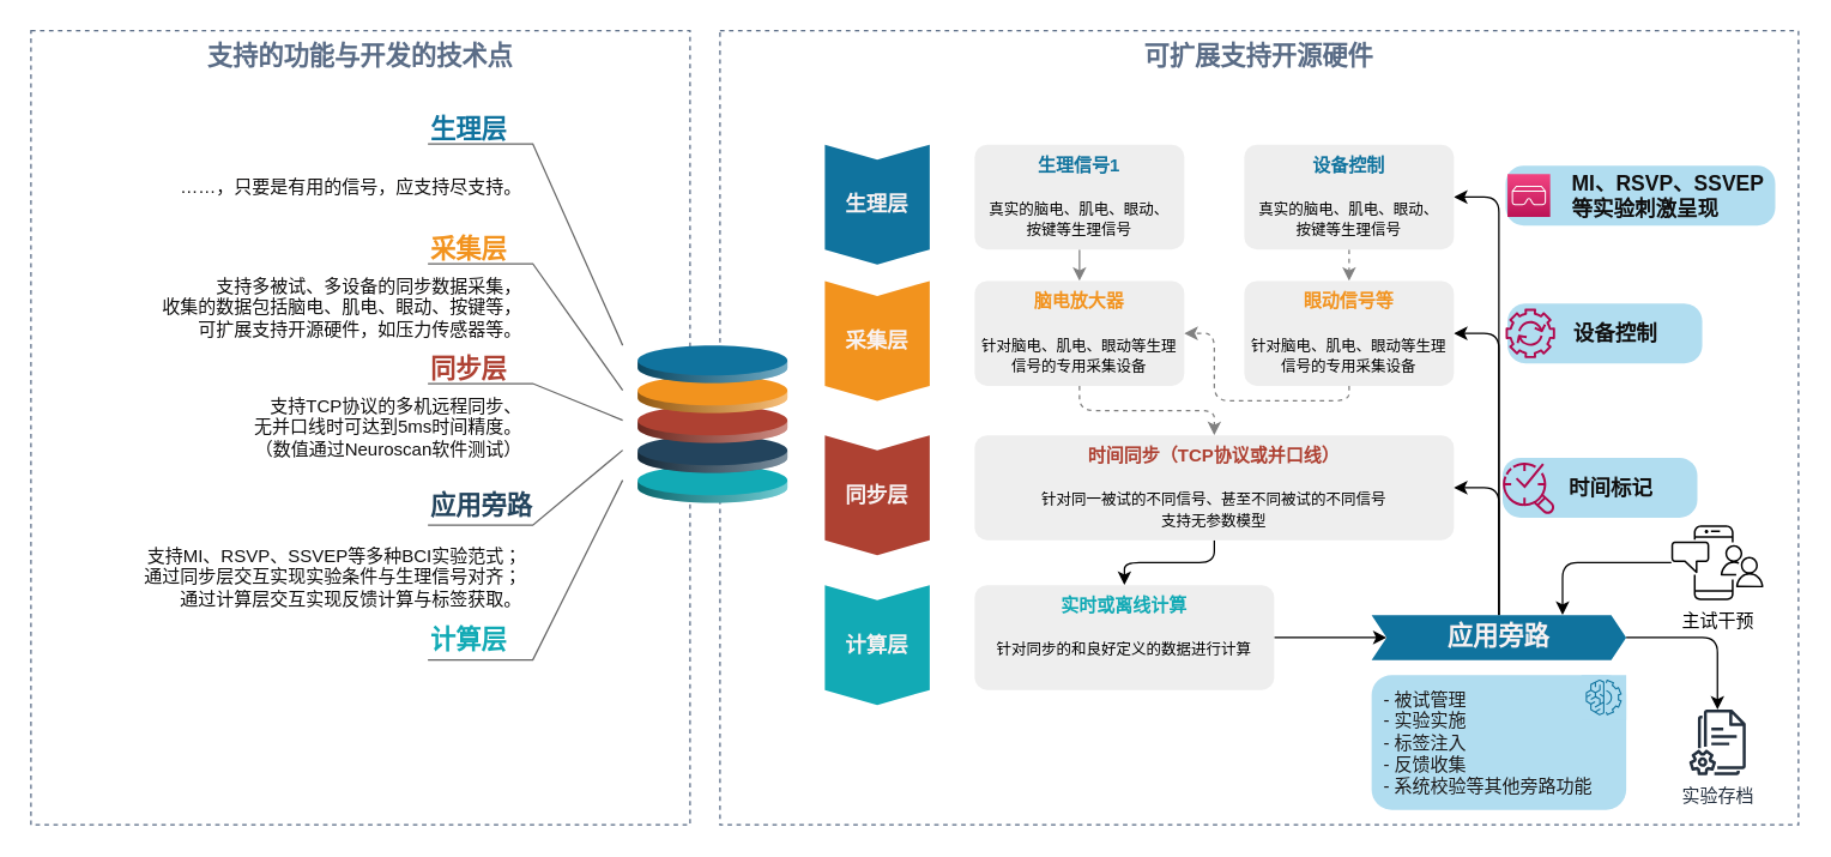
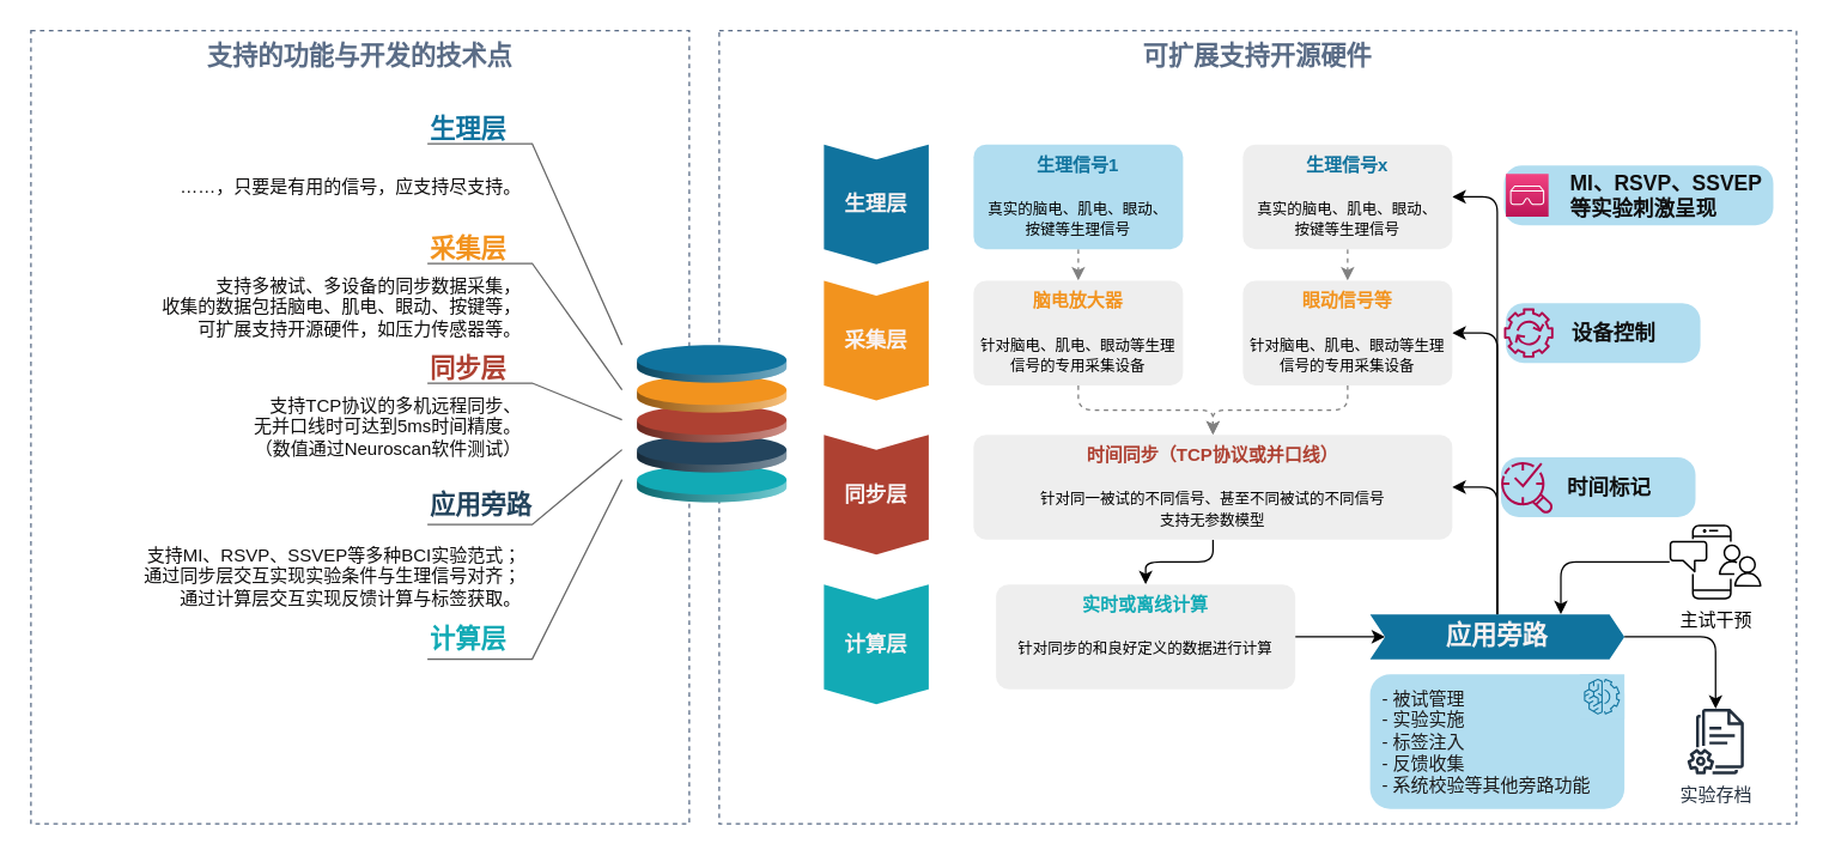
- <mxCell id="11" value="&lt;font style=&quot;&quot;&gt;&lt;font color=&quot;#10739e&quot;&gt;&lt;b&gt;生理信号1&lt;/b&gt;&lt;/font&gt;&lt;br&gt;&lt;br&gt;&lt;font style=&quot;font-size: 10px;&quot; size=&quot;1&quot;&gt;真实的脑电、肌电、眼动、&lt;br&gt;按键等生理信号&lt;/font&gt;&lt;/font&gt;" style="rounded=1;strokeColor=none;fillColor=#EEEEEE;align=center;arcSize=12;verticalAlign=top;whiteSpace=wrap;html=1;fontSize=12;" vertex="1" parent="1"><mxGeometry x="650" y="96" width="140" height="70" as="geometry" /></mxCell>
+ <mxCell id="11" value="&lt;font style=&quot;&quot;&gt;&lt;font color=&quot;#10739e&quot;&gt;&lt;b&gt;生理信号1&lt;/b&gt;&lt;/font&gt;&lt;br&gt;&lt;br&gt;&lt;font style=&quot;font-size: 10px;&quot; size=&quot;1&quot;&gt;真实的脑电、肌电、眼动、&lt;br&gt;按键等生理信号&lt;/font&gt;&lt;/font&gt;" style="rounded=1;strokeColor=none;fillColor=#b1ddf0;align=center;arcSize=12;verticalAlign=top;whiteSpace=wrap;html=1;fontSize=12;" vertex="1" parent="1"><mxGeometry x="650" y="96" width="140" height="70" as="geometry" /></mxCell>
- <mxCell id="25" value="&lt;font style=&quot;&quot;&gt;&lt;font color=&quot;#10739e&quot;&gt;&lt;b&gt;设备控制&lt;/b&gt;&lt;/font&gt;&lt;br&gt;&lt;br&gt;&lt;font style=&quot;font-size: 10px;&quot; size=&quot;1&quot;&gt;真实的脑电、肌电、眼动&lt;/font&gt;&lt;span style=&quot;font-size: 10px;&quot;&gt;、&lt;br&gt;按键&lt;/span&gt;&lt;font style=&quot;font-size: 10px;&quot; size=&quot;1&quot;&gt;等生理信号&lt;/font&gt;&lt;/font&gt;" style="rounded=1;strokeColor=none;fillColor=#EEEEEE;align=center;arcSize=12;verticalAlign=top;whiteSpace=wrap;html=1;fontSize=12;" vertex="1" parent="1"><mxGeometry x="830" y="96" width="140" height="70" as="geometry" /></mxCell>
+ <mxCell id="25" value="&lt;font style=&quot;&quot;&gt;&lt;font color=&quot;#10739e&quot;&gt;&lt;b&gt;生理信号x&lt;/b&gt;&lt;/font&gt;&lt;br&gt;&lt;br&gt;&lt;font style=&quot;font-size: 10px;&quot; size=&quot;1&quot;&gt;真实的脑电、肌电、眼动&lt;/font&gt;&lt;span style=&quot;font-size: 10px;&quot;&gt;、&lt;br&gt;按键&lt;/span&gt;&lt;font style=&quot;font-size: 10px;&quot; size=&quot;1&quot;&gt;等生理信号&lt;/font&gt;&lt;/font&gt;" style="rounded=1;strokeColor=none;fillColor=#EEEEEE;align=center;arcSize=12;verticalAlign=top;whiteSpace=wrap;html=1;fontSize=12;" vertex="1" parent="1"><mxGeometry x="830" y="96" width="140" height="70" as="geometry" /></mxCell>
- <mxCell id="10" style="edgeStyle=orthogonalEdgeStyle;html=1;exitX=0.5;exitY=1;exitDx=0;exitDy=0;entryX=0.5;entryY=0;entryDx=0;entryDy=0;fontSize=14;fontColor=#1d1b1b;dashed=0;strokeColor=#808080;" edge="1" parent="1" source="11" target="13"><mxGeometry relative="1" as="geometry" /></mxCell>
+ <mxCell id="10" style="edgeStyle=orthogonalEdgeStyle;html=1;exitX=0.5;exitY=1;exitDx=0;exitDy=0;entryX=0.5;entryY=0;entryDx=0;entryDy=0;fontSize=14;fontColor=#1d1b1b;dashed=1;strokeColor=#808080;" edge="1" parent="1" source="11" target="13"><mxGeometry relative="1" as="geometry" /></mxCell>
- <mxCell id="26" style="edgeStyle=orthogonalEdgeStyle;html=1;exitX=0.5;exitY=1;exitDx=0;exitDy=0;fontSize=14;fontColor=#1d1b1b;dashed=1;strokeColor=#808080;" edge="1" parent="1" source="27" target="13"><mxGeometry relative="1" as="geometry" /></mxCell>
+ <mxCell id="26" style="edgeStyle=orthogonalEdgeStyle;html=1;exitX=0.5;exitY=1;exitDx=0;exitDy=0;entryX=0.5;entryY=0;entryDx=0;entryDy=0;fontSize=14;fontColor=#1d1b1b;dashed=1;strokeColor=#808080;" edge="1" parent="1" source="27" target="15"><mxGeometry relative="1" as="geometry" /></mxCell>
- <mxCell id="17" value="&lt;font style=&quot;font-size: 10px&quot;&gt;&lt;font style=&quot;font-size: 12px&quot; color=&quot;#12AAB5&quot;&gt;&lt;b&gt;实时或离线计算&lt;/b&gt;&lt;/font&gt;&lt;br&gt;&lt;br&gt;&lt;font size=&quot;1&quot;&gt;针对同步的和良好定义的数据进行计算&lt;/font&gt;&lt;/font&gt;" style="rounded=1;strokeColor=none;fillColor=#EEEEEE;align=center;arcSize=12;verticalAlign=top;whiteSpace=wrap;html=1;fontSize=12;" vertex="1" parent="1"><mxGeometry x="650" y="390" width="200" height="70" as="geometry" /></mxCell>
+ <mxCell id="17" value="&lt;font style=&quot;font-size: 10px&quot;&gt;&lt;font style=&quot;font-size: 12px&quot; color=&quot;#12AAB5&quot;&gt;&lt;b&gt;实时或离线计算&lt;/b&gt;&lt;/font&gt;&lt;br&gt;&lt;br&gt;&lt;font size=&quot;1&quot;&gt;针对同步的和良好定义的数据进行计算&lt;/font&gt;&lt;/font&gt;" style="rounded=1;strokeColor=none;fillColor=#EEEEEE;align=center;arcSize=12;verticalAlign=top;whiteSpace=wrap;html=1;fontSize=12;" vertex="1" parent="1"><mxGeometry x="665" y="390" width="200" height="70" as="geometry" /></mxCell>
